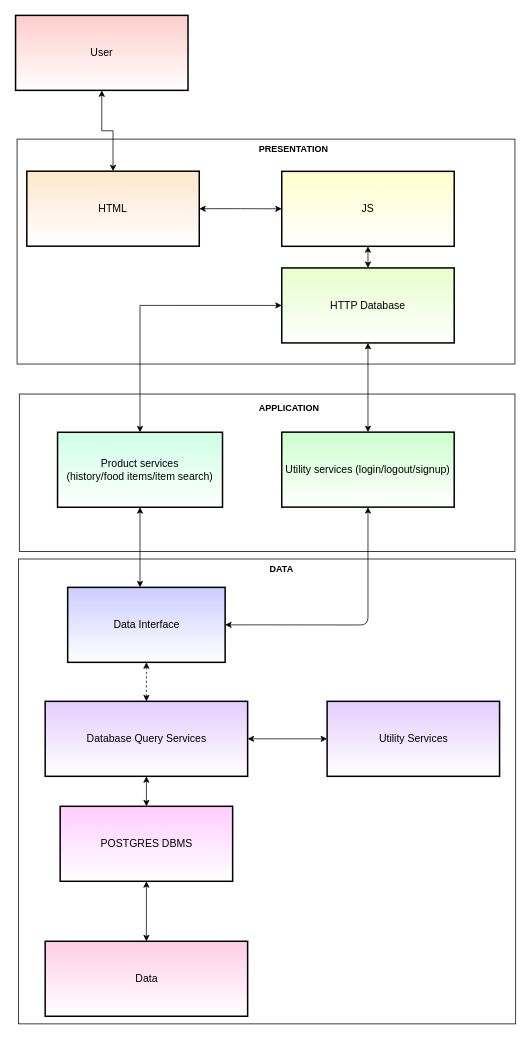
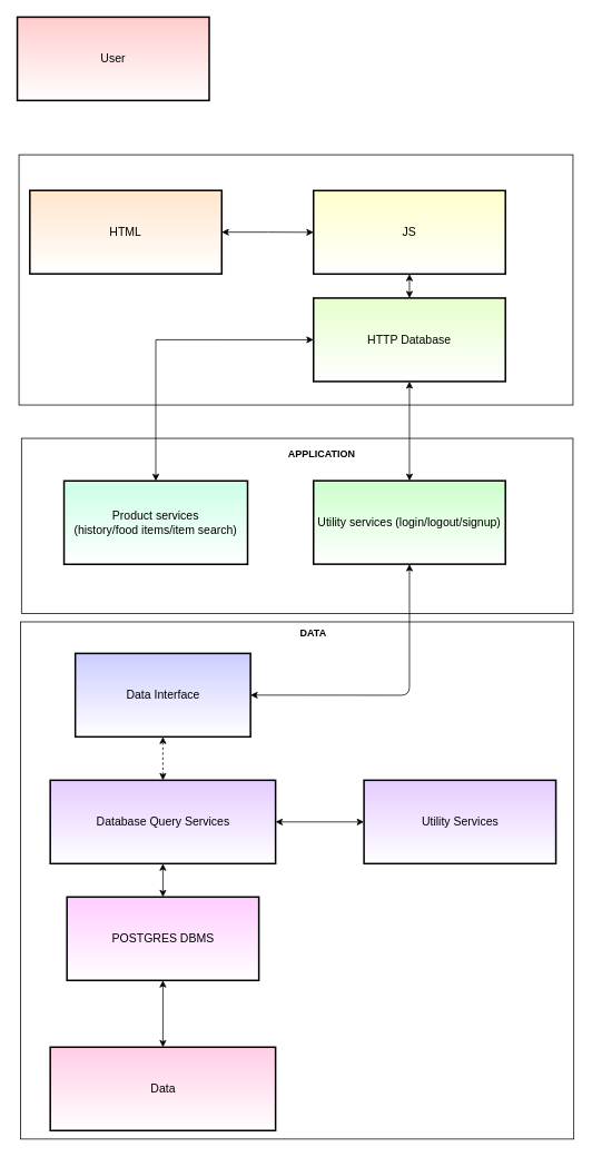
- <mxCell id="18" style="edgeStyle=orthogonalEdgeStyle;rounded=0;orthogonalLoop=1;jettySize=auto;html=1;entryX=0.5;entryY=0;entryDx=0;entryDy=0;strokeColor=#000000;startArrow=classic;startFill=1;" parent="1" source="19" target="17" edge="1"><mxGeometry relative="1" as="geometry" /></mxCell>
- <mxCell id="28" value="PRESENTATION" style="text;strokeColor=none;fillColor=none;spacingLeft=4;spacingRight=4;overflow=hidden;rotatable=0;points=[[0,0.5],[1,0.5]];portConstraint=eastwest;fontSize=12;shadow=0;comic=0;align=center;fontStyle=1" parent="1" vertex="1"><mxGeometry x="329.5" y="185" width="123" height="26" as="geometry" /></mxCell>
- <mxCell id="8" style="edgeStyle=orthogonalEdgeStyle;rounded=0;orthogonalLoop=1;jettySize=auto;html=1;entryX=0.5;entryY=1;entryDx=0;entryDy=0;startArrow=classic;startFill=1;strokeColor=#000000;" parent="1" source="9" target="27" edge="1"><mxGeometry relative="1" as="geometry"><mxPoint x="186" y="810" as="targetPoint" /><Array as="points"><mxPoint x="186" y="755" /><mxPoint x="186" y="755" /></Array></mxGeometry></mxCell>
